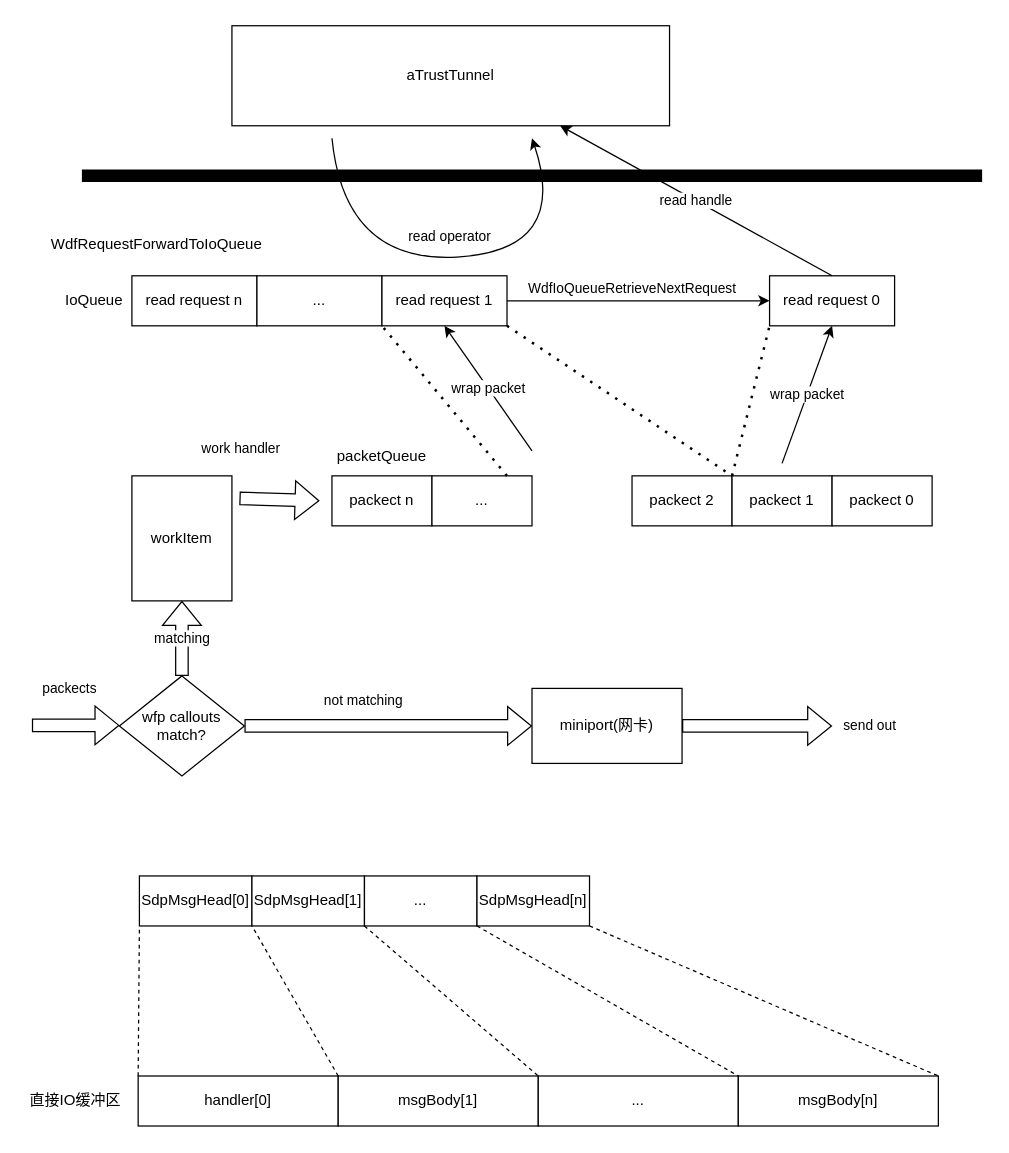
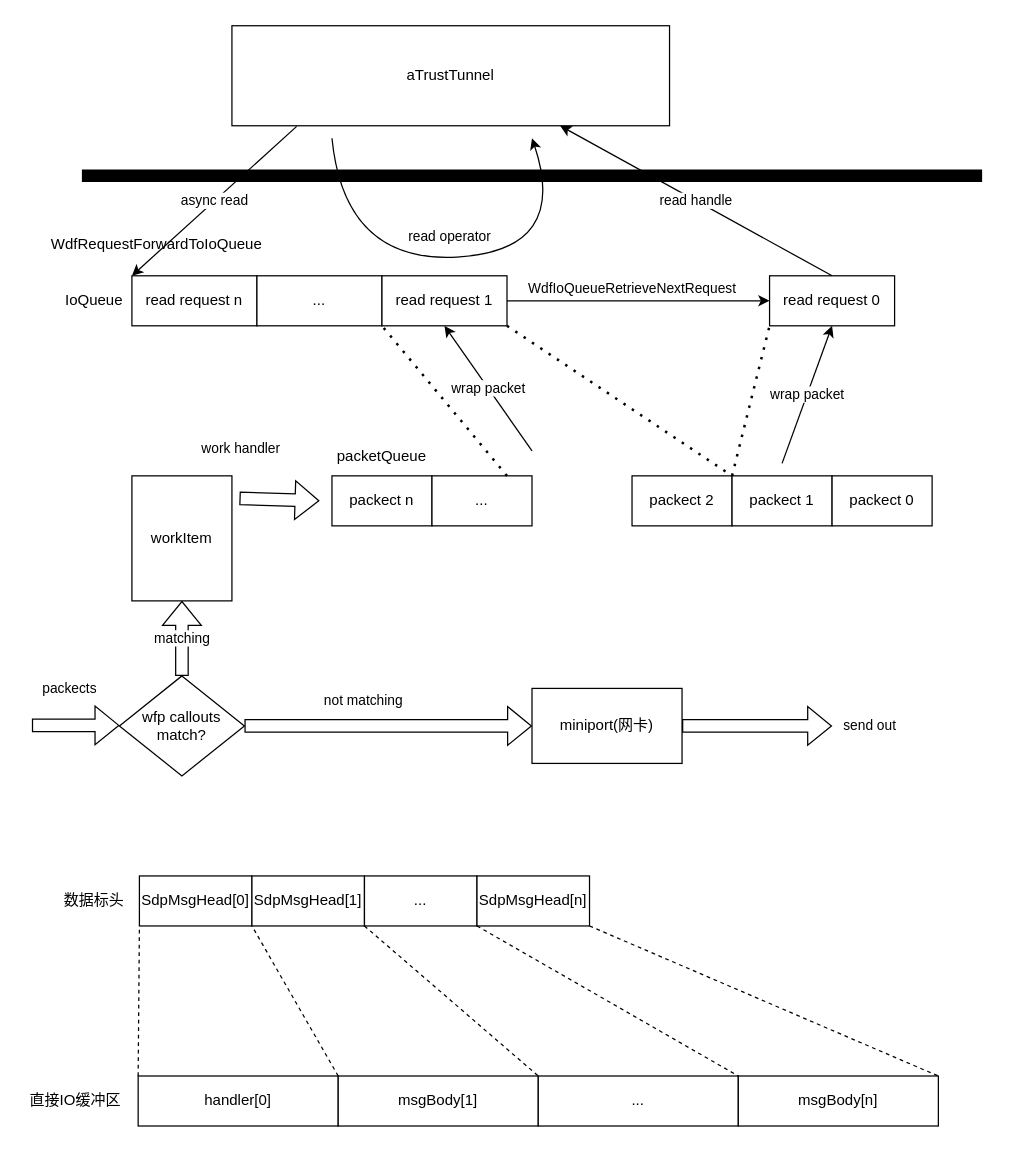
+ <mxCell id="3" value="async read" style="endArrow=classic;html=1;rounded=0;exitX=0.148;exitY=1.006;exitDx=0;exitDy=0;exitPerimeter=0;entryX=0;entryY=0;entryDx=0;entryDy=0;" edge="1" parent="1" source="2" target="4"><mxGeometry width="50" height="50" relative="1" as="geometry"><mxPoint x="325" y="180" as="sourcePoint" /><mxPoint x="205" y="210" as="targetPoint" /></mxGeometry></mxCell>
+ <mxCell id="34" value="数据标头" style="text;html=1;strokeColor=none;fillColor=none;align=center;verticalAlign=middle;whiteSpace=wrap;rounded=0;" vertex="1" parent="1"><mxGeometry x="45" y="705" width="60" height="30" as="geometry" /></mxCell>
